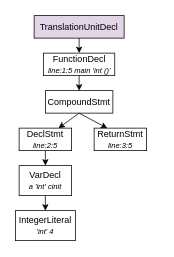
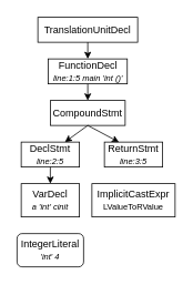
- <mxCell id="2" value="TranslationUnitDecl" style="rounded=0;whiteSpace=wrap;html=1;fillColor=#e1d5e7;" vertex="1" parent="1"><mxGeometry x="45" y="20" width="120" height="30" as="geometry" /></mxCell>
+ <mxCell id="2" value="TranslationUnitDecl" style="rounded=0;whiteSpace=wrap;html=1;" vertex="1" parent="1"><mxGeometry x="45" y="20" width="120" height="30" as="geometry" /></mxCell>
+ <mxCell id="15" value="ImplicitCastExpr&lt;br style=&quot;font-size: 10px&quot;&gt;&lt;font size=&quot;1&quot;&gt;LValueToRValue&lt;/font&gt;" style="rounded=0;whiteSpace=wrap;html=1;" vertex="1" parent="1"><mxGeometry x="110" y="220" width="100" height="40" as="geometry" /></mxCell>
- <mxCell id="12" value="" style="endArrow=classic;html=1;exitX=0.5;exitY=1;exitDx=0;exitDy=0;entryX=0.5;entryY=0;entryDx=0;entryDy=0;" edge="1" parent="1" source="9" target="11"><mxGeometry width="50" height="50" relative="1" as="geometry"><mxPoint x="85" y="210" as="sourcePoint" /><mxPoint x="135" y="160" as="targetPoint" /></mxGeometry></mxCell>
- <mxCell id="11" value="IntegerLiteral&lt;br&gt;&lt;font style=&quot;font-size: 10px&quot;&gt;&lt;i&gt;'int' 4&lt;/i&gt;&lt;/font&gt;" style="rounded=0;whiteSpace=wrap;html=1;" vertex="1" parent="1"><mxGeometry x="20" y="280" width="80" height="40" as="geometry" /></mxCell>
+ <mxCell id="11" value="IntegerLiteral&lt;br&gt;&lt;font style=&quot;font-size: 10px&quot;&gt;&lt;i&gt;'int' 4&lt;/i&gt;&lt;/font&gt;" style="whiteSpace=wrap;html=1;rounded=1;" vertex="1" parent="1"><mxGeometry x="20" y="280" width="80" height="40" as="geometry" /></mxCell>
